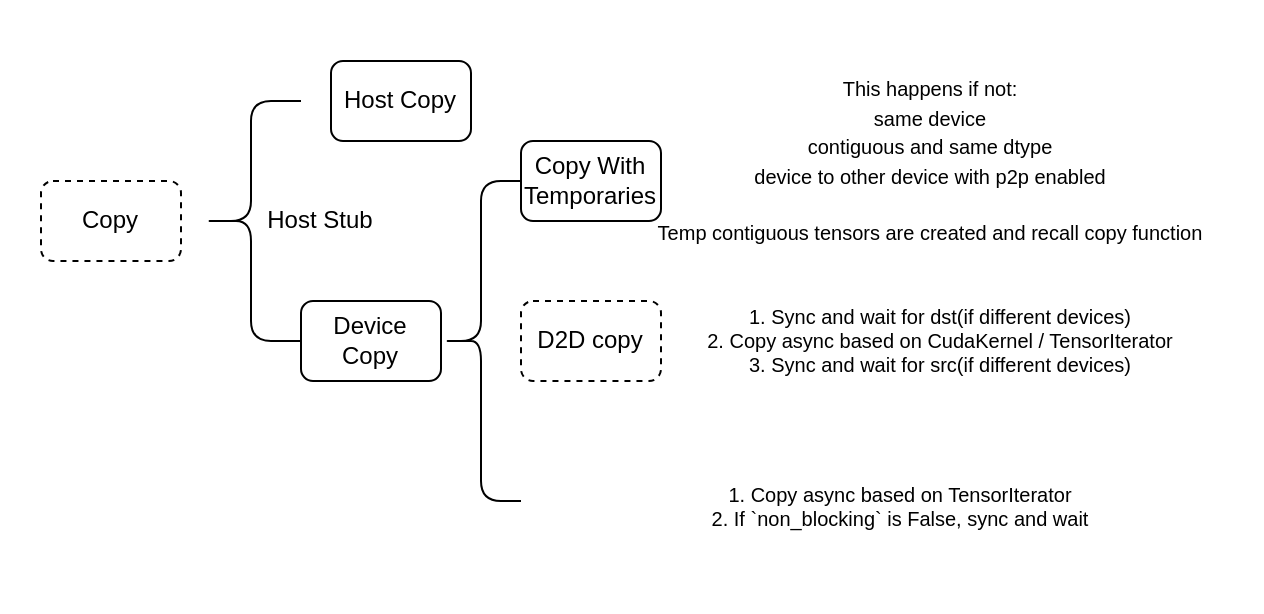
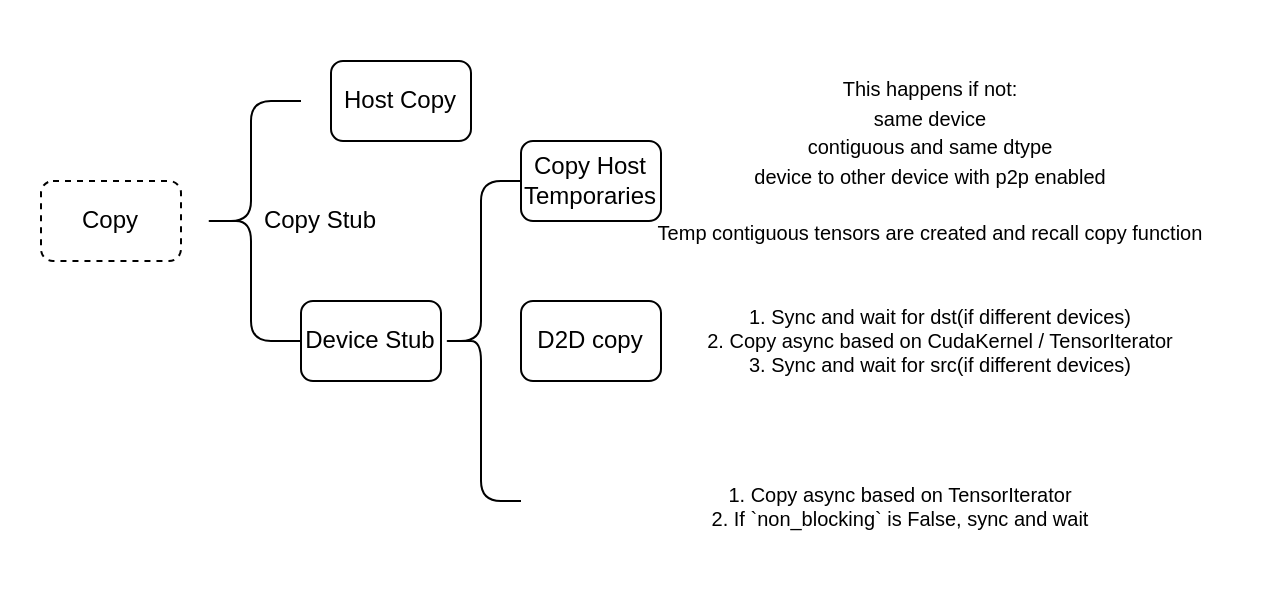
- <mxCell id="8" value="Copy With&lt;br&gt;Temporaries" style="rounded=1;whiteSpace=wrap;html=1;" parent="1" vertex="1"><mxGeometry x="260" y="70" width="70" height="40" as="geometry" /></mxCell>
+ <mxCell id="8" value="Copy Host&lt;br&gt;Temporaries" style="rounded=1;whiteSpace=wrap;html=1;" parent="1" vertex="1"><mxGeometry x="260" y="70" width="70" height="40" as="geometry" /></mxCell>
- <mxCell id="5" value="Host Stub" style="text;html=1;strokeColor=none;fillColor=none;align=center;verticalAlign=middle;whiteSpace=wrap;rounded=0;" parent="1" vertex="1"><mxGeometry x="130" y="95" width="60" height="30" as="geometry" /></mxCell>
+ <mxCell id="5" value="Copy Stub" style="text;html=1;strokeColor=none;fillColor=none;align=center;verticalAlign=middle;whiteSpace=wrap;rounded=0;" parent="1" vertex="1"><mxGeometry x="130" y="95" width="60" height="30" as="geometry" /></mxCell>
- <mxCell id="4" value="Device Copy" style="rounded=1;whiteSpace=wrap;html=1;" parent="1" vertex="1"><mxGeometry x="150" y="150" width="70" height="40" as="geometry" /></mxCell>
+ <mxCell id="4" value="Device Stub" style="rounded=1;whiteSpace=wrap;html=1;" parent="1" vertex="1"><mxGeometry x="150" y="150" width="70" height="40" as="geometry" /></mxCell>
- <mxCell id="9" value="D2D copy" style="rounded=1;whiteSpace=wrap;html=1;dashed=1;" parent="1" vertex="1"><mxGeometry x="260" y="150" width="70" height="40" as="geometry" /></mxCell>
+ <mxCell id="9" value="D2D copy" style="rounded=1;whiteSpace=wrap;html=1;" parent="1" vertex="1"><mxGeometry x="260" y="150" width="70" height="40" as="geometry" /></mxCell>
